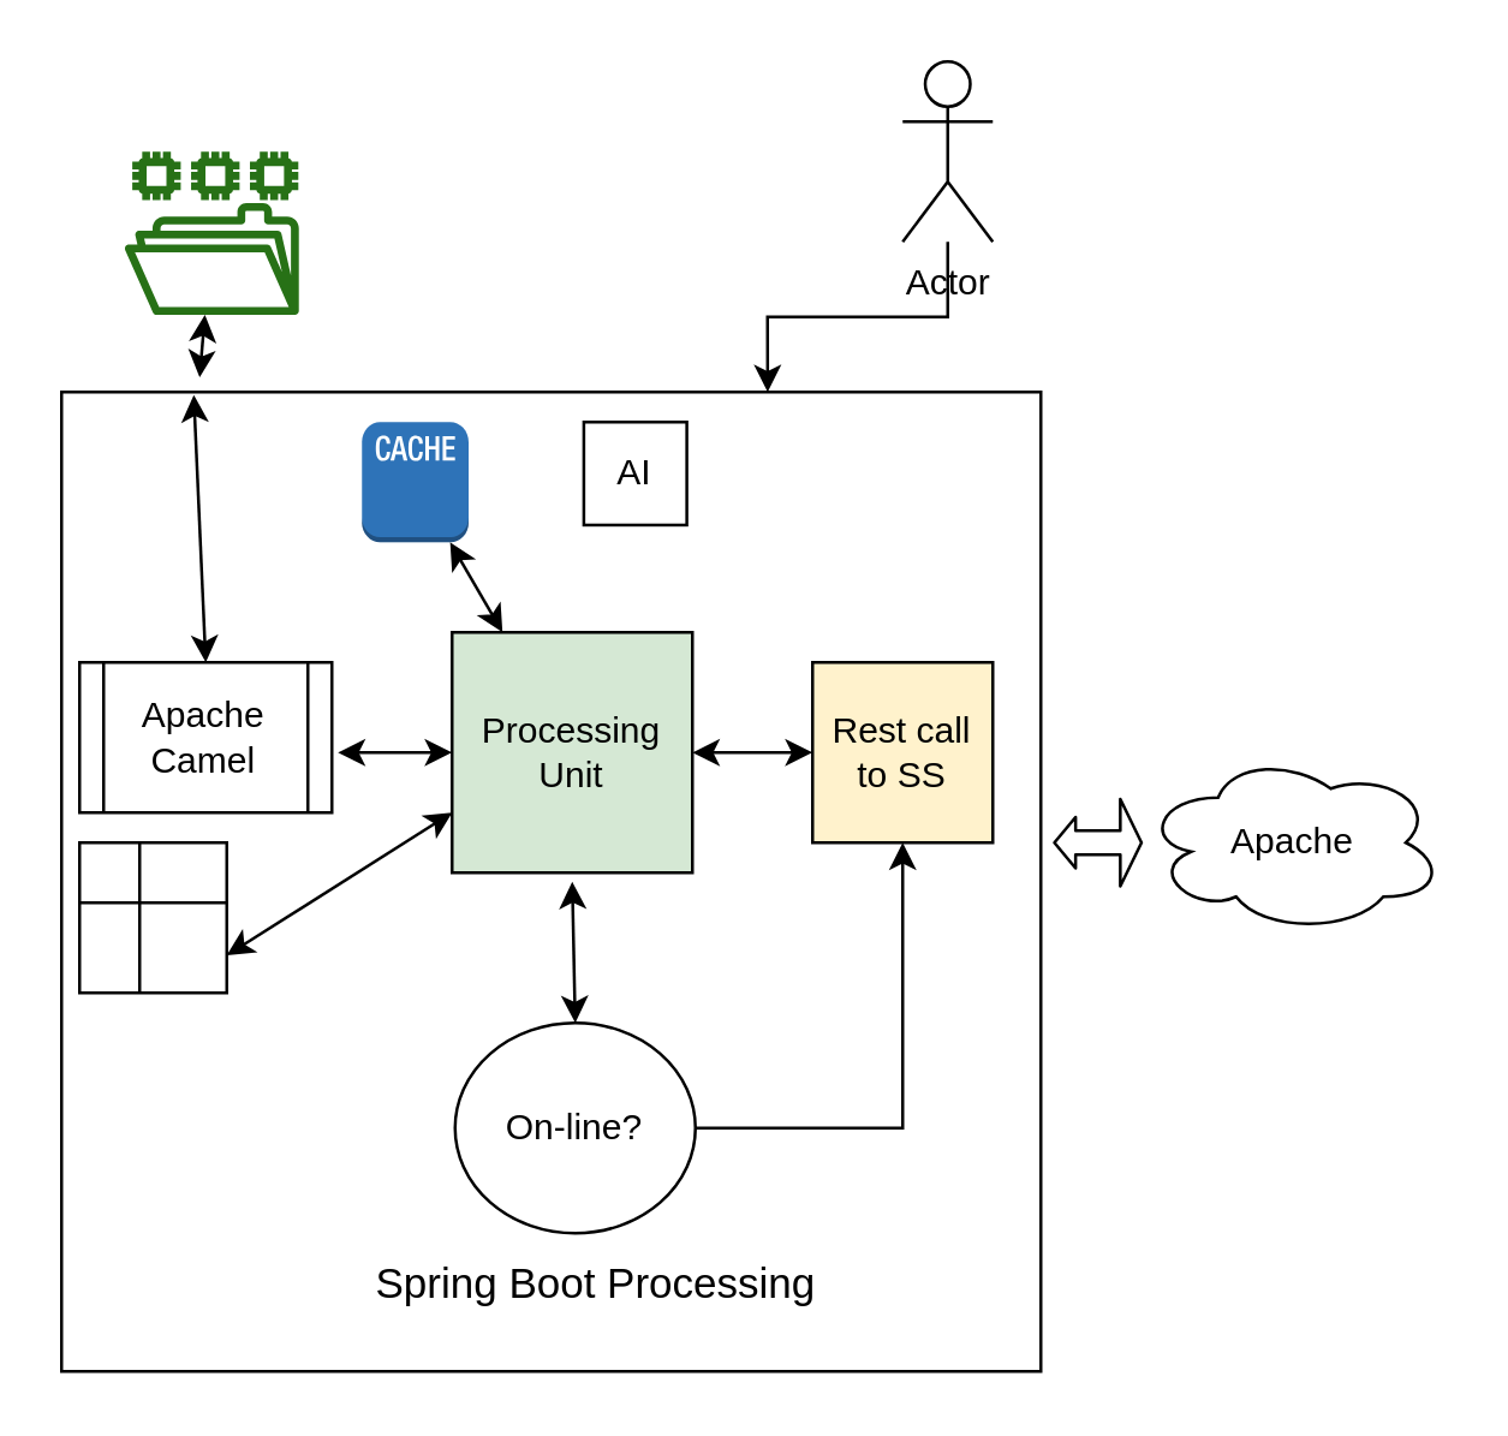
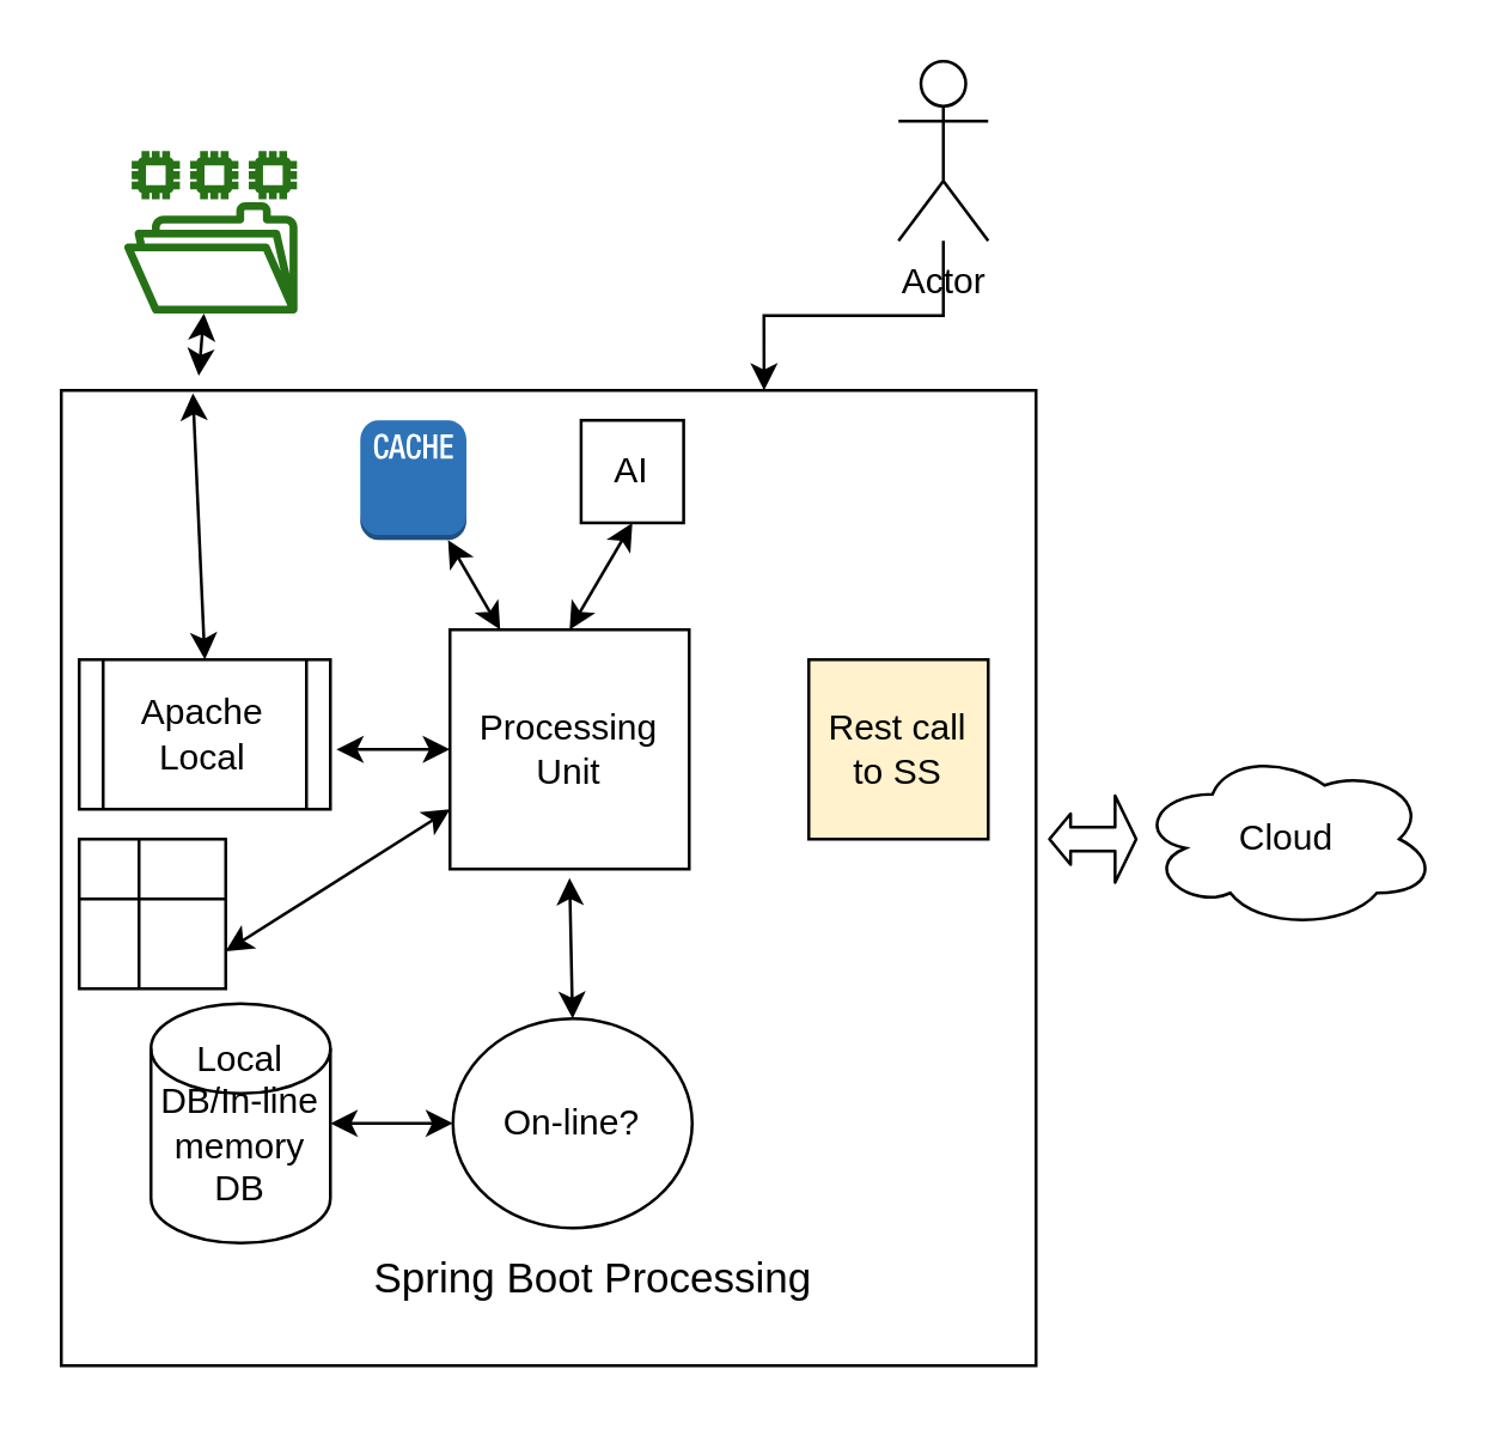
+ <mxCell id="17" value="" style="endArrow=classic;startArrow=classic;html=1;exitX=0.5;exitY=1;exitDx=0;exitDy=0;entryX=0.5;entryY=0;entryDx=0;entryDy=0;" edge="1" parent="1" source="7" target="5"><mxGeometry width="50" height="50" relative="1" as="geometry"><mxPoint x="170" y="270" as="sourcePoint" /><mxPoint x="132" y="270" as="targetPoint" /></mxGeometry></mxCell>
- <mxCell id="16" value="Apache Camel" style="shape=process;whiteSpace=wrap;html=1;backgroundOutline=1;" vertex="1" parent="1"><mxGeometry x="26" y="220" width="84" height="50" as="geometry" /></mxCell>
+ <mxCell id="16" value="Apache Local" style="shape=process;whiteSpace=wrap;html=1;backgroundOutline=1;" vertex="1" parent="1"><mxGeometry x="26" y="220" width="84" height="50" as="geometry" /></mxCell>
- <mxCell id="5" value="Processing Unit" style="whiteSpace=wrap;html=1;aspect=fixed;fillColor=#d5e8d4;" vertex="1" parent="1"><mxGeometry x="150" y="210" width="80" height="80" as="geometry" /></mxCell>
+ <mxCell id="5" value="Processing Unit" style="whiteSpace=wrap;html=1;aspect=fixed;" vertex="1" parent="1"><mxGeometry x="150" y="210" width="80" height="80" as="geometry" /></mxCell>
- <mxCell id="14" value="" style="endArrow=classic;startArrow=classic;html=1;entryX=0;entryY=0.5;entryDx=0;entryDy=0;exitX=1;exitY=0.5;exitDx=0;exitDy=0;" edge="1" parent="1" source="5" target="6"><mxGeometry width="50" height="50" relative="1" as="geometry"><mxPoint x="180" y="280" as="sourcePoint" /><mxPoint x="230" y="230" as="targetPoint" /></mxGeometry></mxCell>
- <mxCell id="19" value="Apache" style="ellipse;shape=cloud;whiteSpace=wrap;html=1;align=center;" vertex="1" parent="1"><mxGeometry x="380" y="250" width="100" height="60" as="geometry" /></mxCell>
+ <mxCell id="19" value="Cloud" style="ellipse;shape=cloud;whiteSpace=wrap;html=1;align=center;" vertex="1" parent="1"><mxGeometry x="380" y="250" width="100" height="60" as="geometry" /></mxCell>
- <mxCell id="10" style="edgeStyle=orthogonalEdgeStyle;rounded=0;orthogonalLoop=1;jettySize=auto;html=1;" edge="1" parent="1" source="11" target="6"><mxGeometry relative="1" as="geometry" /></mxCell>
+ <mxCell id="12" value="Local DB/In-line memory DB" style="shape=cylinder2;whiteSpace=wrap;html=1;boundedLbl=1;backgroundOutline=1;size=15;" vertex="1" parent="1"><mxGeometry x="50" y="335" width="60" height="80" as="geometry" /></mxCell>
+ <mxCell id="15" value="" style="endArrow=classic;startArrow=classic;html=1;exitX=0;exitY=0.5;exitDx=0;exitDy=0;entryX=1;entryY=0.5;entryDx=0;entryDy=0;entryPerimeter=0;" edge="1" parent="1" source="11" target="12"><mxGeometry width="50" height="50" relative="1" as="geometry"><mxPoint x="160" y="260" as="sourcePoint" /><mxPoint x="122" y="260" as="targetPoint" /></mxGeometry></mxCell>
